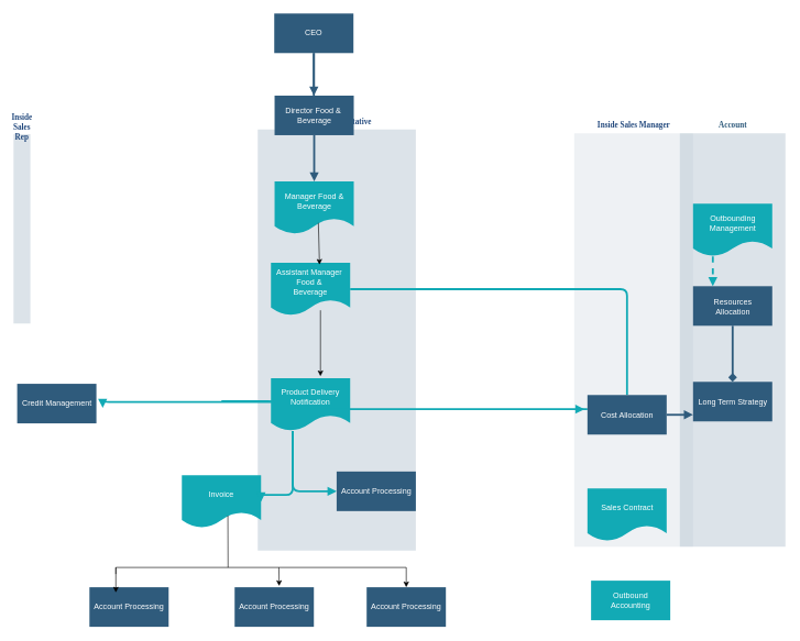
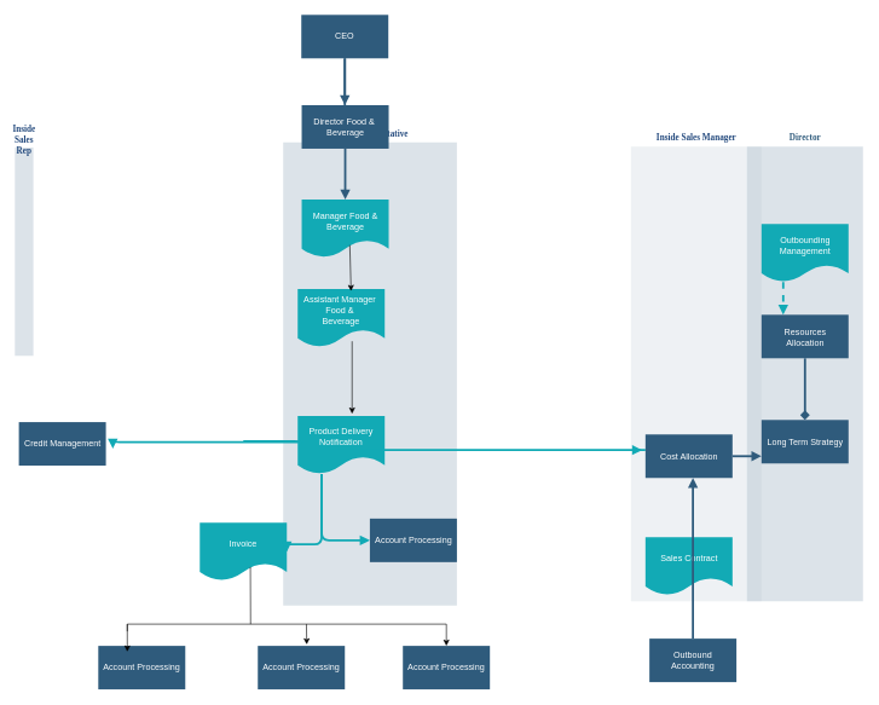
- <mxCell id="15" value="Account" style="swimlane;whiteSpace=wrap;fillColor=none;swimlaneFillColor=#BAC8D3;fontColor=#2F5B7C;fontFamily=Tahoma;html=1;strokeColor=none;opacity=50;" parent="1" vertex="1"><mxGeometry x="1029.5" y="178.5" width="160" height="650" as="geometry"><mxRectangle x="20" y="20" width="80" height="23" as="alternateBounds" /></mxGeometry></mxCell>
+ <mxCell id="15" value="Director" style="swimlane;whiteSpace=wrap;fillColor=none;swimlaneFillColor=#BAC8D3;fontColor=#2F5B7C;fontFamily=Tahoma;html=1;strokeColor=none;opacity=50;" parent="1" vertex="1"><mxGeometry x="1029.5" y="178.5" width="160" height="650" as="geometry"><mxRectangle x="20" y="20" width="80" height="23" as="alternateBounds" /></mxGeometry></mxCell>
- <mxCell id="28" value="" style="edgeStyle=segmentEdgeStyle;strokeColor=#12AAB5;strokeWidth=3;html=1;endArrow=none;endFill=1;" edge="1" parent="1" source="7" target="29"><mxGeometry x="404.5" y="393.5" width="100" height="100" as="geometry"><mxPoint x="450" y="484" as="sourcePoint" /><mxPoint x="885" y="620" as="targetPoint" /><Array as="points" /></mxGeometry></mxCell>
+ <mxCell id="22" value="" style="edgeStyle=segmentEdgeStyle;strokeColor=#2F5B7C;strokeWidth=3;html=1;endArrow=block;endFill=1;" parent="1" source="30" target="29" edge="1"><mxGeometry x="804.5" y="278.5" width="100" height="100" as="geometry"><mxPoint x="899.5" y="478.5" as="sourcePoint" /><mxPoint x="999.5" y="378.5" as="targetPoint" /></mxGeometry></mxCell>
- <mxCell id="30" value="Outbound Accounting" style="whiteSpace=wrap;fillColor=#12aab5;strokeColor=none;shadow=0;fontColor=#FFFFFF;fontFamily=Helvetica;fontStyle=0;html=1;fontSize=12;spacing=6;verticalAlign=middle;" parent="1" vertex="1"><mxGeometry x="895" y="880" width="120" height="60" as="geometry" /></mxCell>
+ <mxCell id="30" value="Outbound Accounting" style="whiteSpace=wrap;fillColor=#2f5b7c;strokeColor=none;shadow=0;fontColor=#FFFFFF;fontFamily=Helvetica;fontStyle=0;html=1;fontSize=12;spacing=6;verticalAlign=middle;" parent="1" vertex="1"><mxGeometry x="895" y="880" width="120" height="60" as="geometry" /></mxCell>
